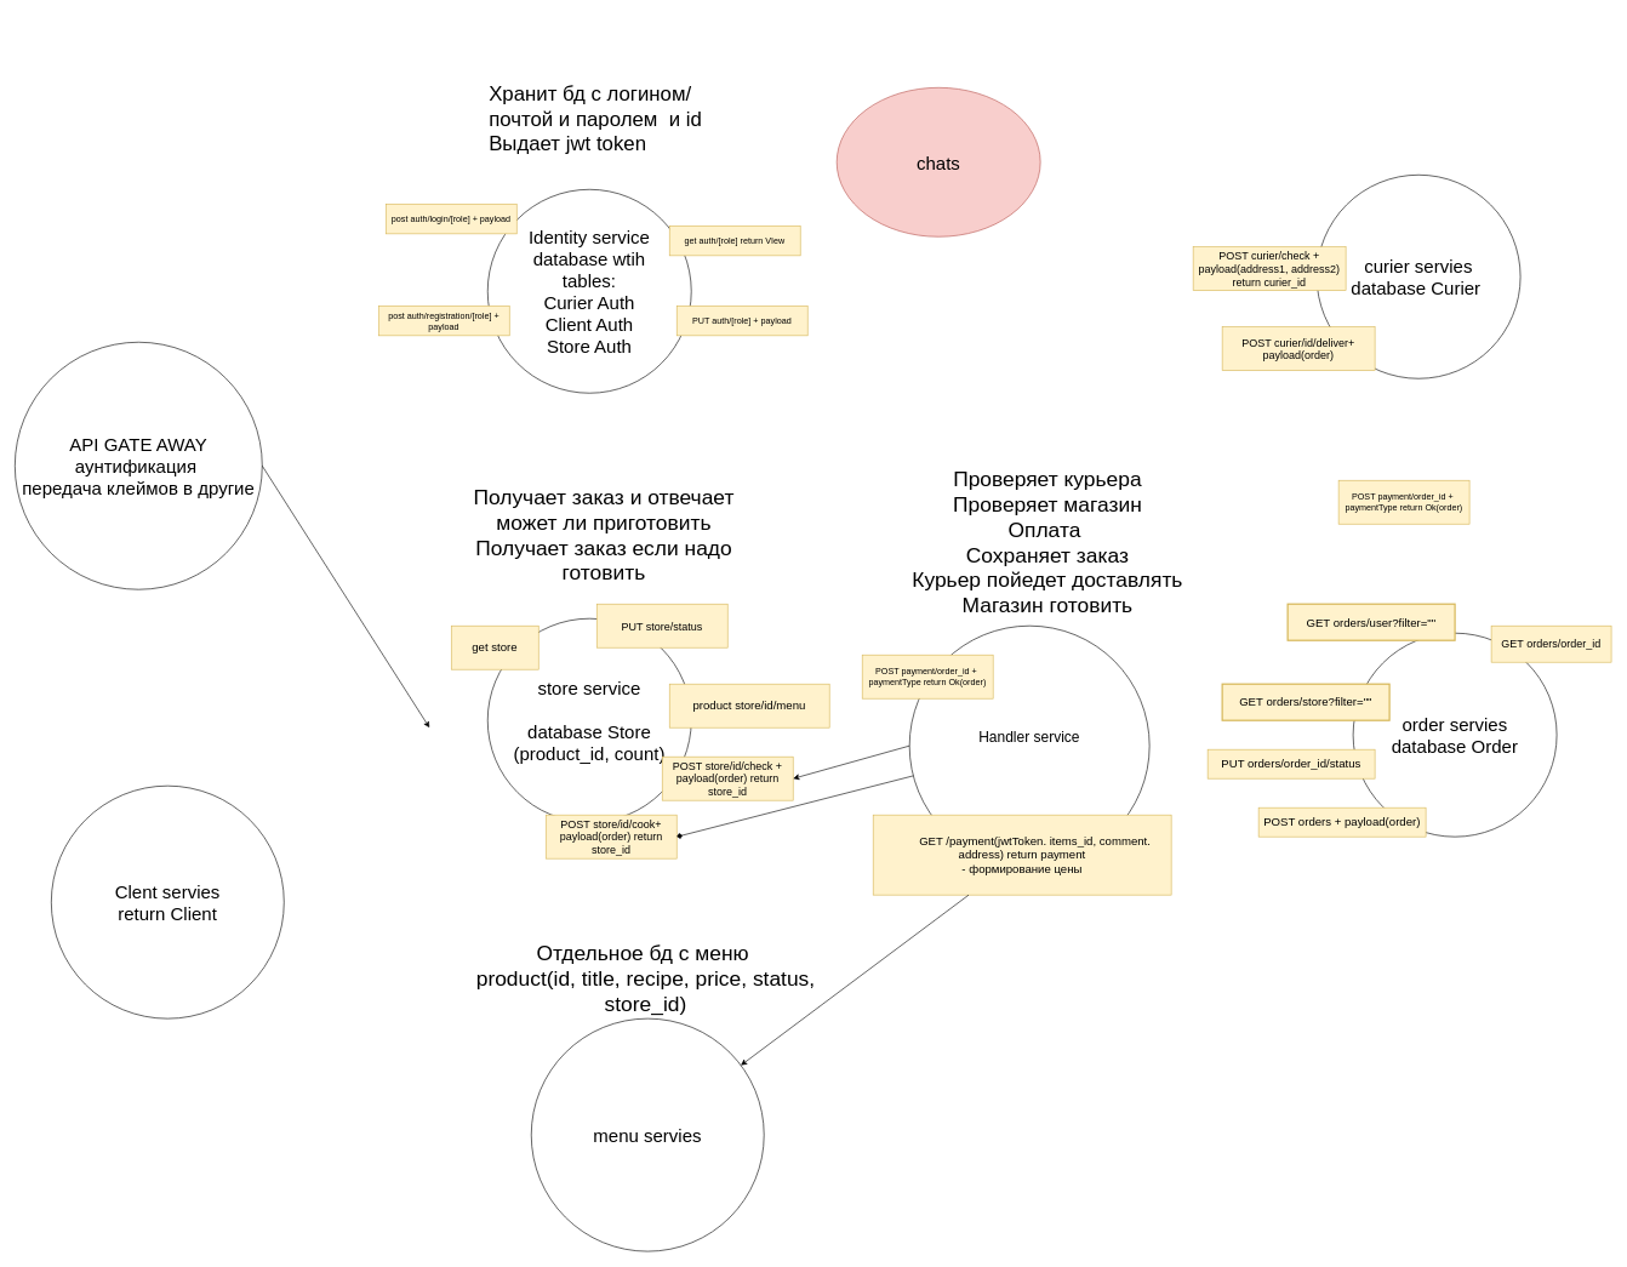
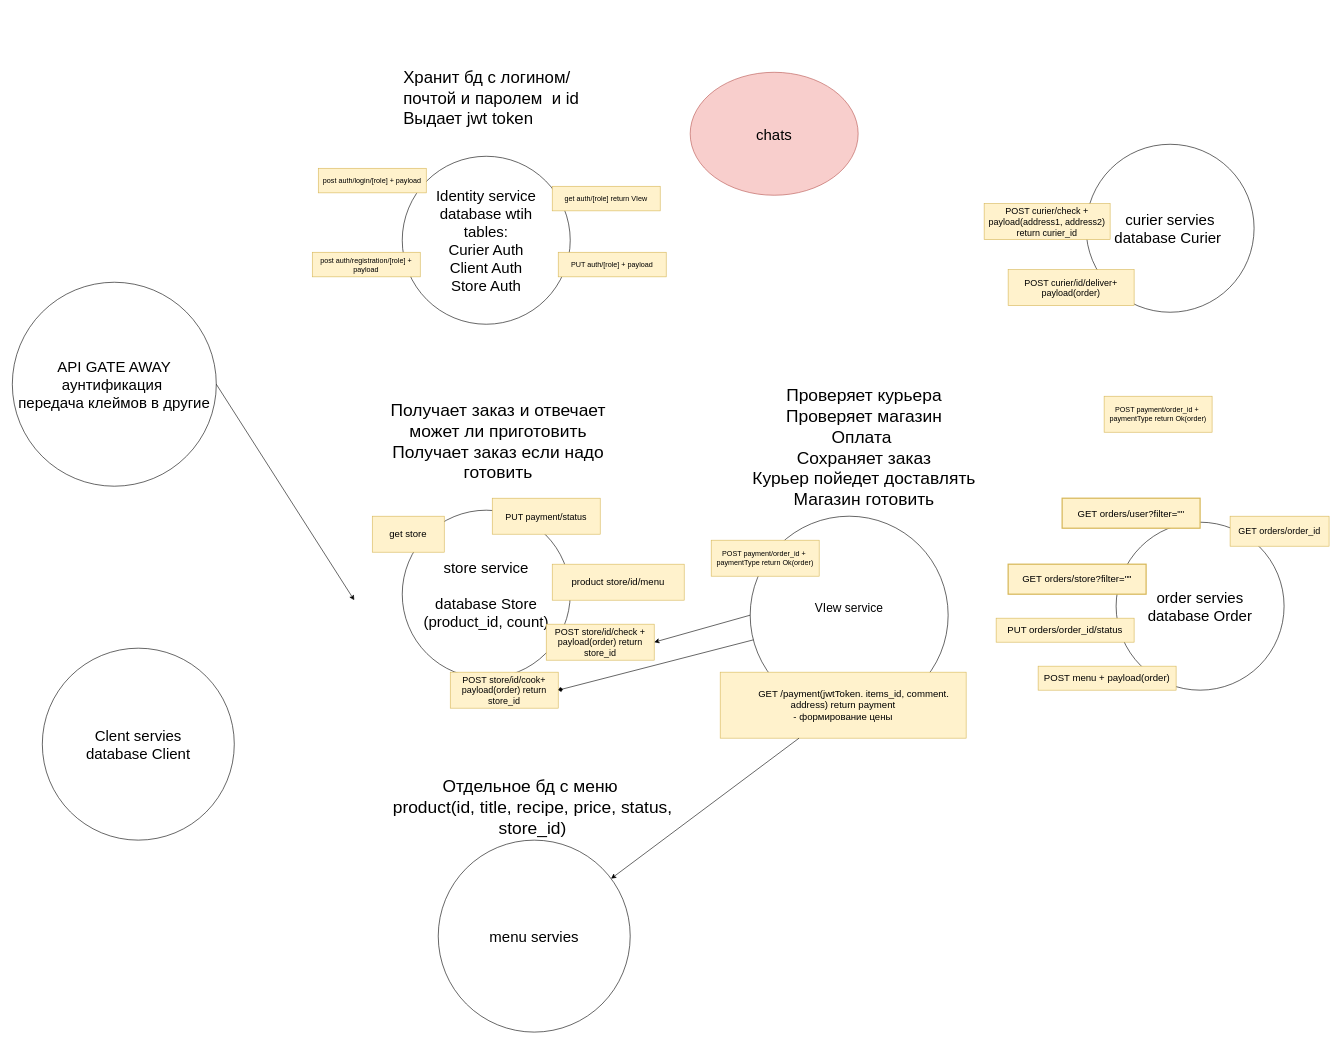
- <mxCell id="17" value="PUT store/status" style="rounded=0;whiteSpace=wrap;html=1;fillColor=#fff2cc;strokeColor=#d6b656;fontSize=15;" vertex="1" parent="1"><mxGeometry x="820" y="830" width="180" height="60" as="geometry" /></mxCell>
+ <mxCell id="17" value="PUT payment/status" style="rounded=0;whiteSpace=wrap;html=1;fillColor=#fff2cc;strokeColor=#d6b656;fontSize=15;" vertex="1" parent="1"><mxGeometry x="820" y="830" width="180" height="60" as="geometry" /></mxCell>
- <mxCell id="23" value="&lt;font style=&quot;font-size: 20px;&quot;&gt;Handler service&lt;/font&gt;&lt;div&gt;&lt;font style=&quot;font-size: 20px;&quot;&gt;&lt;br&gt;&lt;/font&gt;&lt;/div&gt;" style="ellipse;whiteSpace=wrap;html=1;aspect=fixed;" vertex="1" parent="1"><mxGeometry x="1250" y="860" width="330" height="330" as="geometry" /></mxCell>
+ <mxCell id="23" value="&lt;font style=&quot;font-size: 20px;&quot;&gt;VIew service&lt;/font&gt;&lt;div&gt;&lt;font style=&quot;font-size: 20px;&quot;&gt;&lt;br&gt;&lt;/font&gt;&lt;/div&gt;" style="ellipse;whiteSpace=wrap;html=1;aspect=fixed;" vertex="1" parent="1"><mxGeometry x="1250" y="860" width="330" height="330" as="geometry" /></mxCell>
- <mxCell id="28" value="POST orders + payload(order)" style="rounded=0;whiteSpace=wrap;html=1;fillColor=#fff2cc;strokeColor=#d6b656;fontSize=16;" vertex="1" parent="1"><mxGeometry x="1730" y="1110" width="230" height="40" as="geometry" /></mxCell>
+ <mxCell id="28" value="POST menu + payload(order)" style="rounded=0;whiteSpace=wrap;html=1;fillColor=#fff2cc;strokeColor=#d6b656;fontSize=16;" vertex="1" parent="1"><mxGeometry x="1730" y="1110" width="230" height="40" as="geometry" /></mxCell>
- <mxCell id="7" value="&lt;font style=&quot;font-size: 25px;&quot;&gt;Clent servies&lt;/font&gt;&lt;div style=&quot;font-size: 25px;&quot;&gt;return Client&lt;/div&gt;" style="ellipse;whiteSpace=wrap;html=1;aspect=fixed;fontSize=25;" vertex="1" parent="1"><mxGeometry x="70" y="1080" width="320" height="320" as="geometry" /></mxCell>
+ <mxCell id="7" value="&lt;font style=&quot;font-size: 25px;&quot;&gt;Clent servies&lt;/font&gt;&lt;div style=&quot;font-size: 25px;&quot;&gt;database Client&lt;/div&gt;" style="ellipse;whiteSpace=wrap;html=1;aspect=fixed;fontSize=25;" vertex="1" parent="1"><mxGeometry x="70" y="1080" width="320" height="320" as="geometry" /></mxCell>
